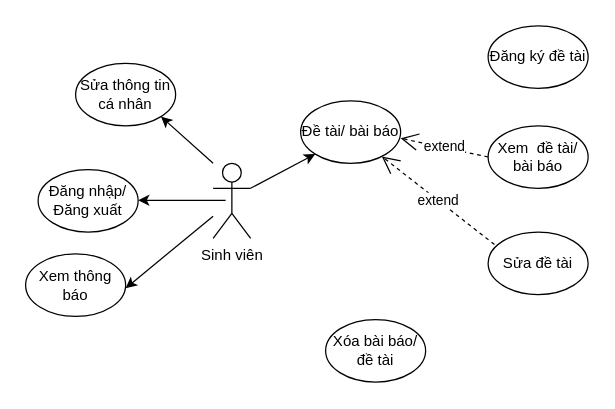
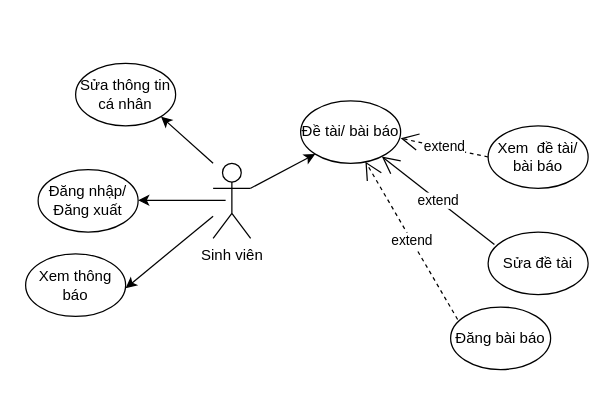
- <mxCell id="7" value="Đăng ký đề tài" style="ellipse;whiteSpace=wrap;html=1;" parent="1" vertex="1"><mxGeometry x="390" y="20" width="80" height="50" as="geometry" /></mxCell>
- <mxCell id="14" value="extend" style="endArrow=open;endSize=12;dashed=1;html=1;rounded=0;exitX=0.063;exitY=0.2;exitDx=0;exitDy=0;exitPerimeter=0;" parent="1" source="9" target="6" edge="1"><mxGeometry width="160" relative="1" as="geometry"><mxPoint x="355" y="180" as="sourcePoint" /><mxPoint x="285" y="130" as="targetPoint" /></mxGeometry></mxCell>
+ <mxCell id="14" value="extend" style="endArrow=open;endSize=12;dashed=0;html=1;rounded=0;exitX=0.063;exitY=0.2;exitDx=0;exitDy=0;exitPerimeter=0;" parent="1" source="9" target="6" edge="1"><mxGeometry width="160" relative="1" as="geometry"><mxPoint x="355" y="180" as="sourcePoint" /><mxPoint x="285" y="130" as="targetPoint" /></mxGeometry></mxCell>
+ <mxCell id="16" value="extend" style="endArrow=open;endSize=12;dashed=1;html=1;rounded=0;entryX=0.648;entryY=0.974;entryDx=0;entryDy=0;entryPerimeter=0;exitX=0.07;exitY=0.2;exitDx=0;exitDy=0;exitPerimeter=0;" parent="1" source="17" target="6" edge="1"><mxGeometry width="160" relative="1" as="geometry"><mxPoint x="360" y="255" as="sourcePoint" /><mxPoint x="260" y="145" as="targetPoint" /></mxGeometry></mxCell>
+ <mxCell id="17" value="Đăng bài báo" style="ellipse;whiteSpace=wrap;html=1;" parent="1" vertex="1"><mxGeometry x="360" y="245" width="80" height="50" as="geometry" /></mxCell>
- <mxCell id="18" value="Xóa bài báo/ đề tài" style="ellipse;whiteSpace=wrap;html=1;" parent="1" vertex="1"><mxGeometry x="260" y="255" width="80" height="50" as="geometry" /></mxCell>
